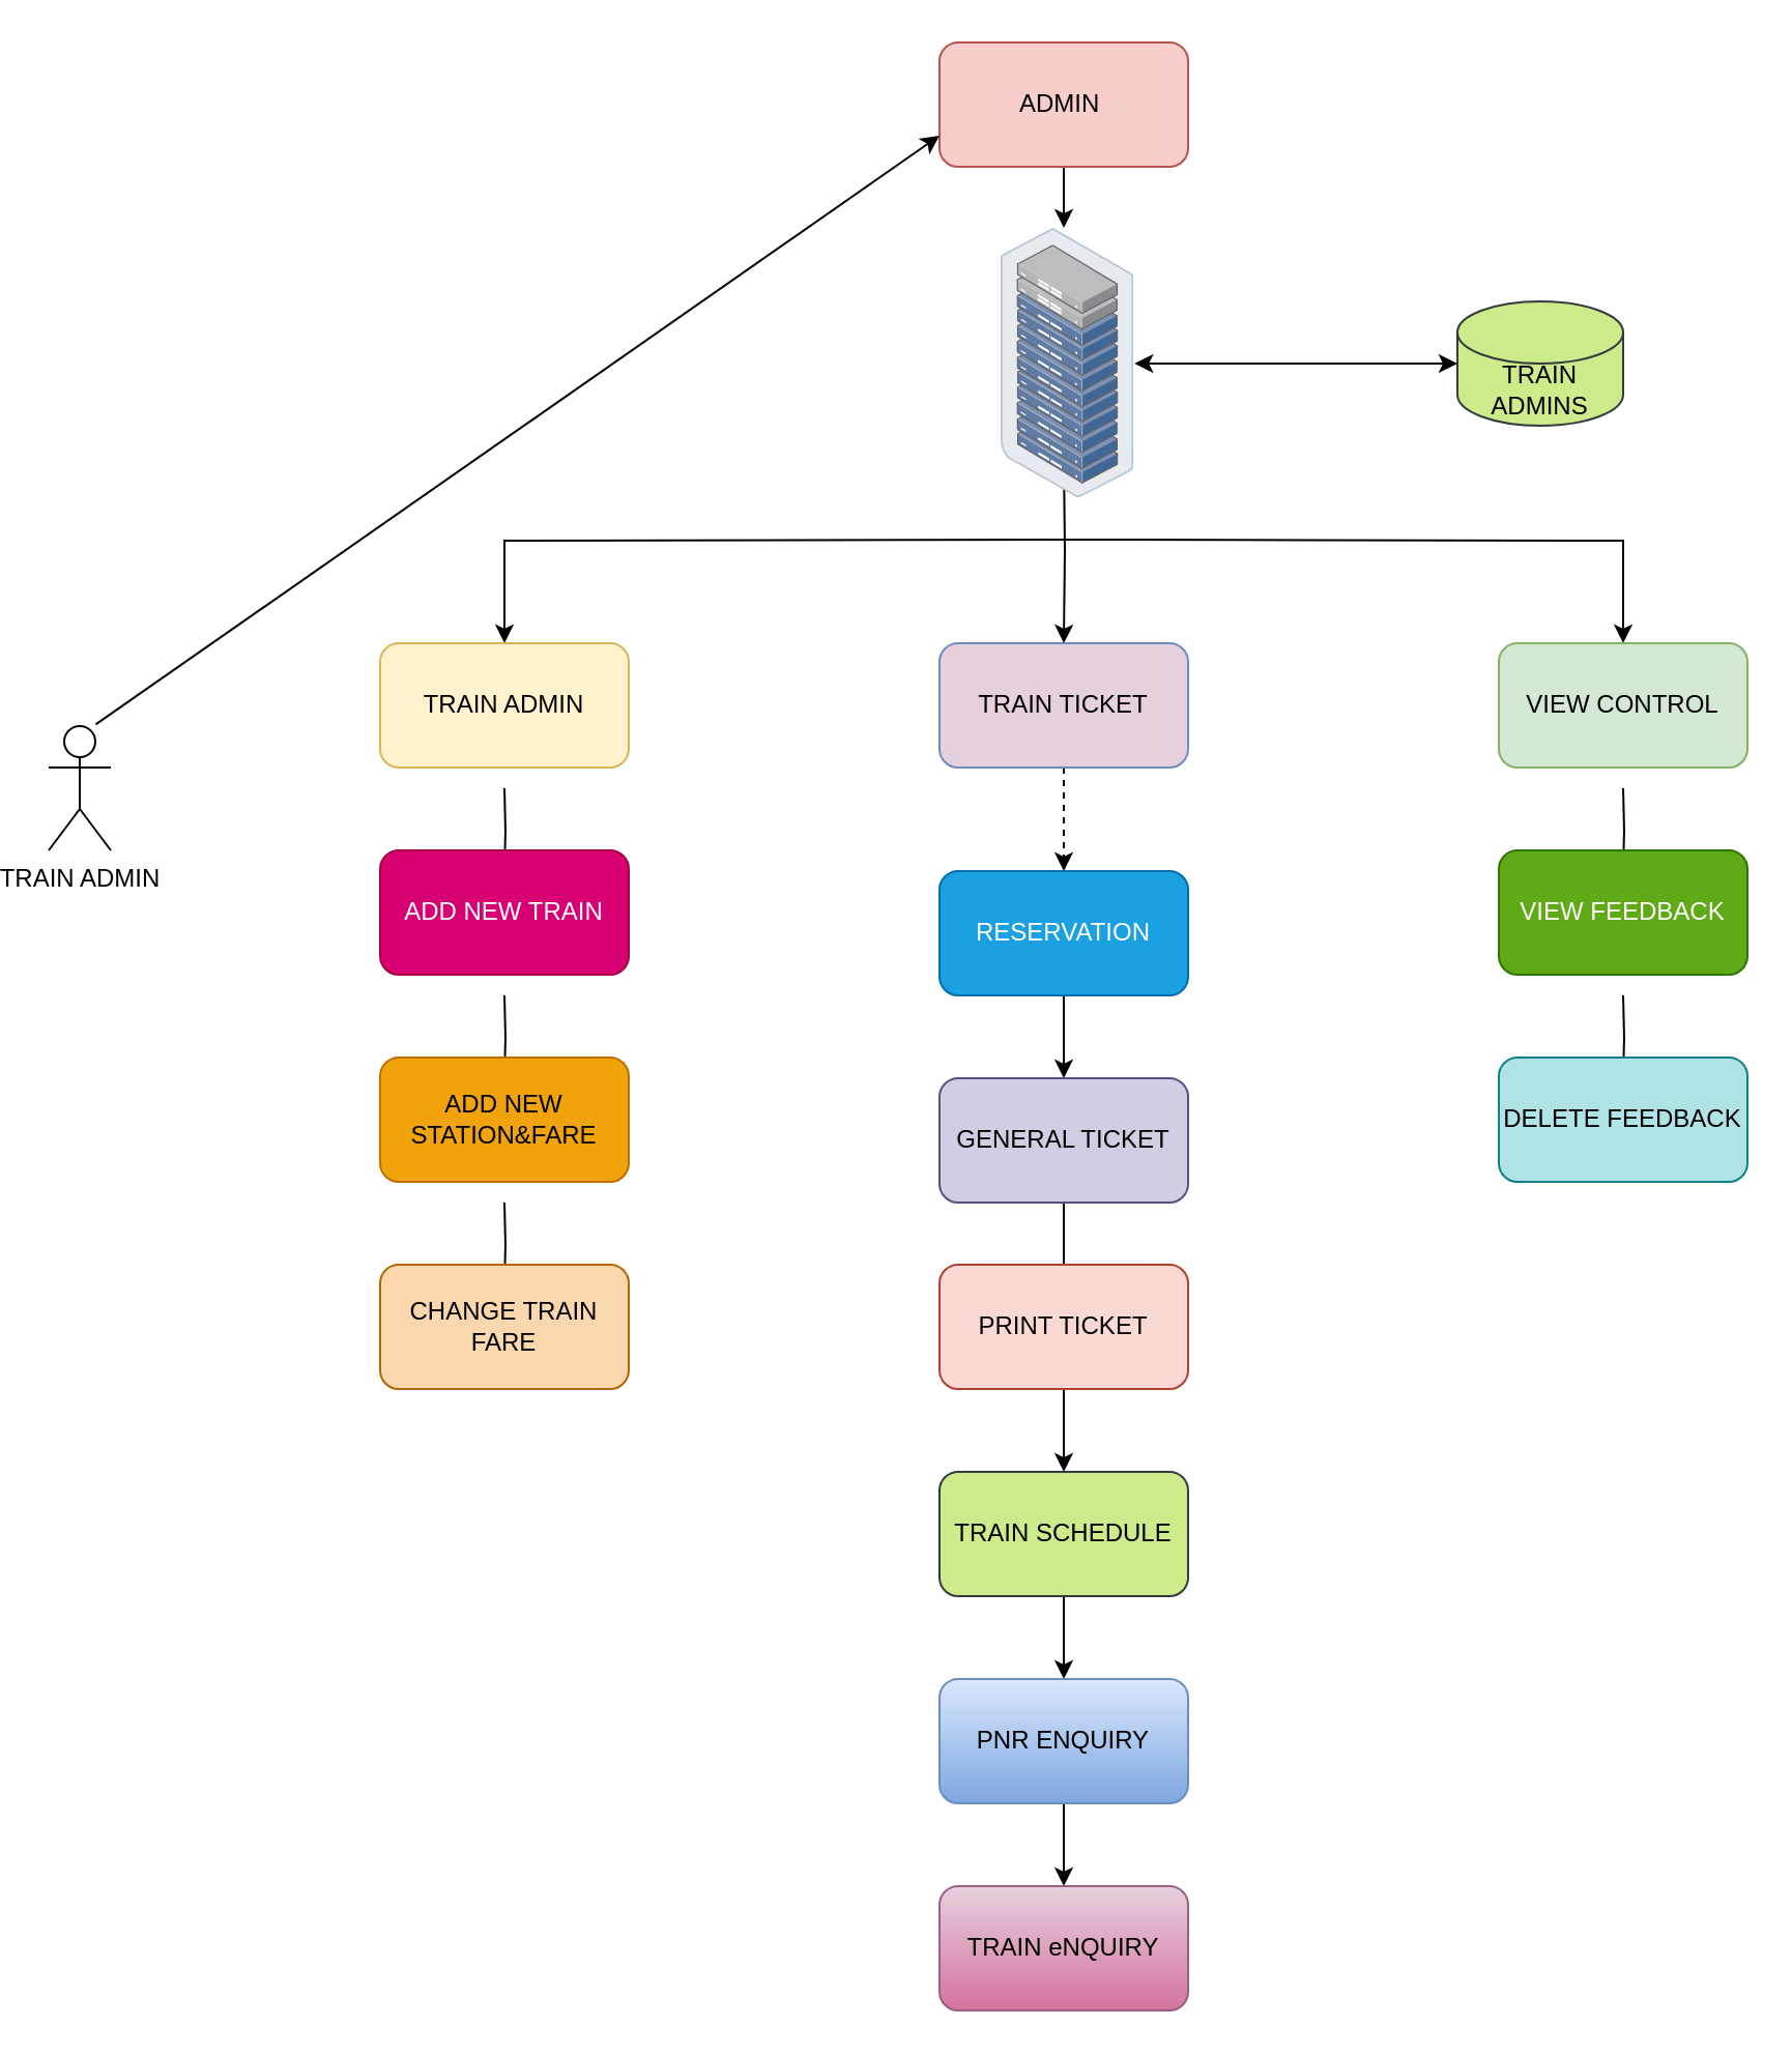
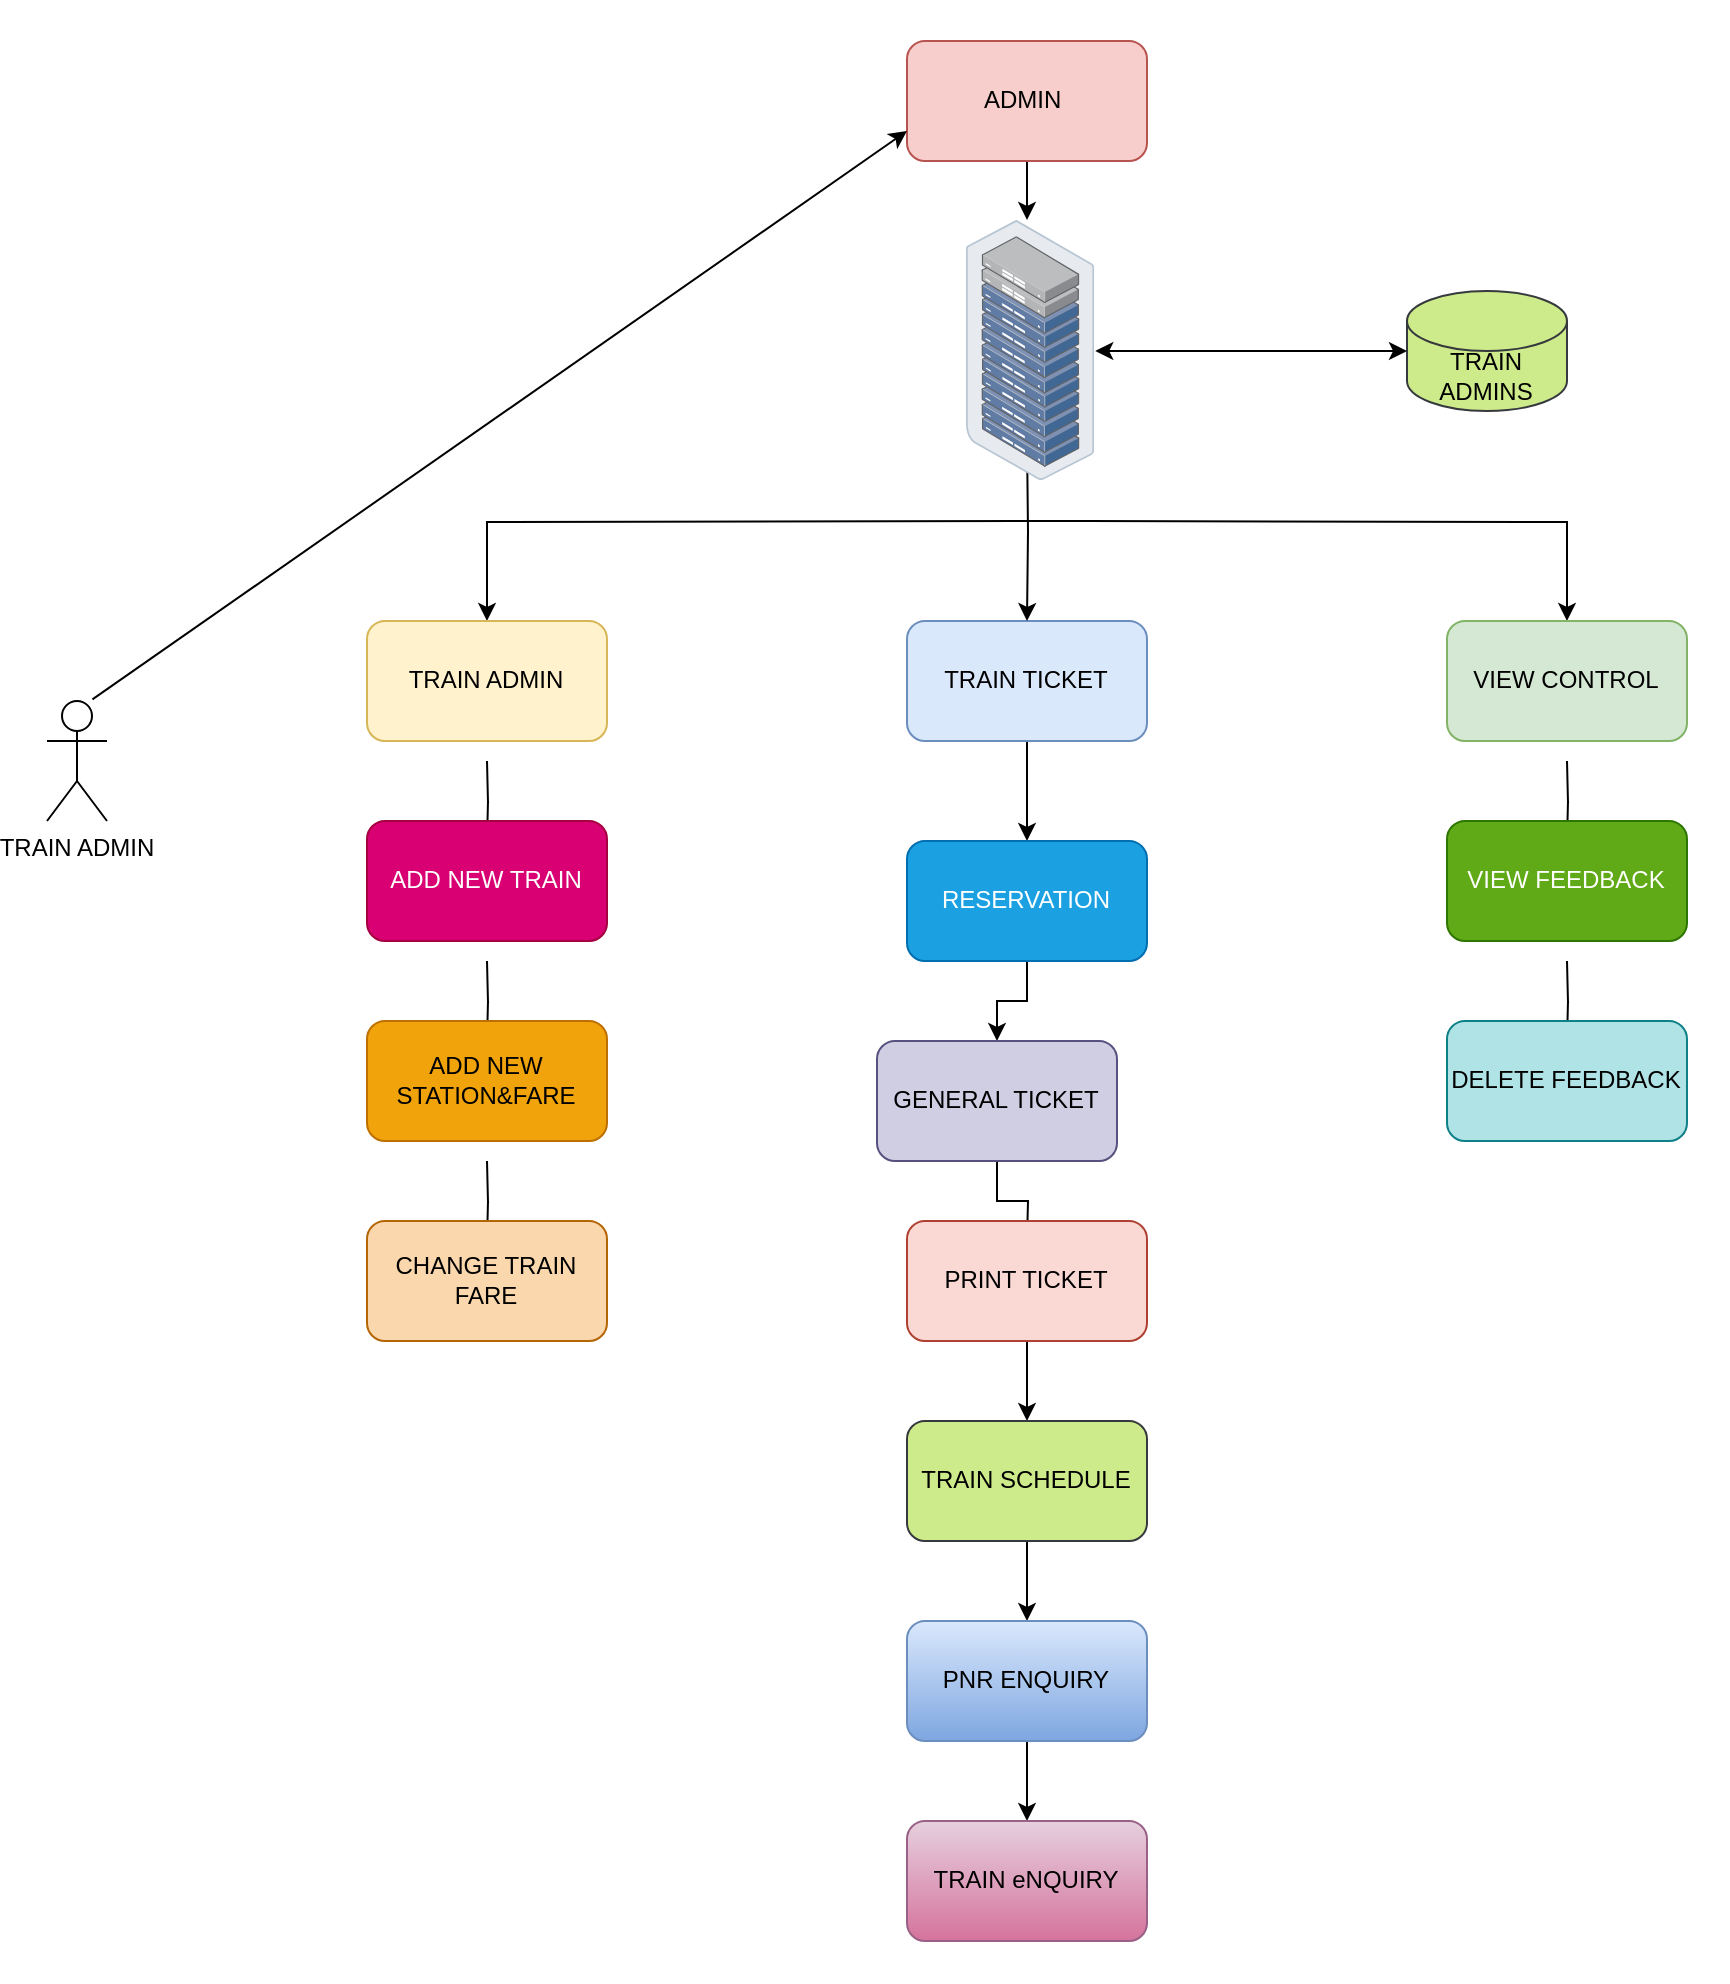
- <mxCell id="9" value="TRAIN TICKET" style="whiteSpace=wrap;html=1;rounded=1;fillColor=#e6d0de;strokeColor=#6c8ebf;" vertex="1" parent="1"><mxGeometry x="450" y="310" width="120" height="60" as="geometry" /></mxCell>
+ <mxCell id="9" value="TRAIN TICKET" style="whiteSpace=wrap;html=1;rounded=1;fillColor=#dae8fc;strokeColor=#6c8ebf;" vertex="1" parent="1"><mxGeometry x="450" y="310" width="120" height="60" as="geometry" /></mxCell>
- <mxCell id="8" value="" style="edgeStyle=orthogonalEdgeStyle;rounded=0;orthogonalLoop=1;jettySize=auto;html=1;dashed=1;" edge="1" parent="1" source="9" target="18"><mxGeometry relative="1" as="geometry" /></mxCell>
+ <mxCell id="8" value="" style="edgeStyle=orthogonalEdgeStyle;rounded=0;orthogonalLoop=1;jettySize=auto;html=1;" edge="1" parent="1" source="9" target="18"><mxGeometry relative="1" as="geometry" /></mxCell>
- <mxCell id="20" value="GENERAL TICKET" style="whiteSpace=wrap;html=1;rounded=1;fillColor=#d0cee2;strokeColor=#56517e;" vertex="1" parent="1"><mxGeometry x="450" y="520" width="120" height="60" as="geometry" /></mxCell>
+ <mxCell id="20" value="GENERAL TICKET" style="whiteSpace=wrap;html=1;rounded=1;fillColor=#d0cee2;strokeColor=#56517e;" vertex="1" parent="1"><mxGeometry x="435" y="520" width="120" height="60" as="geometry" /></mxCell>
